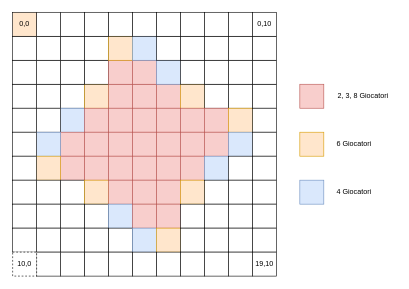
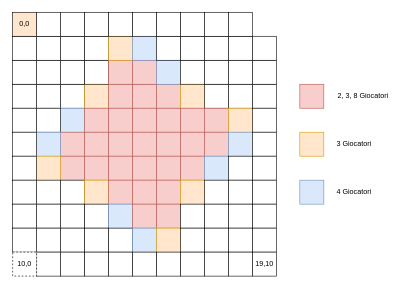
- <mxCell id="78" value="0,10" style="whiteSpace=wrap;html=1;aspect=fixed;" vertex="1" parent="1"><mxGeometry x="420" y="20" width="40" height="40" as="geometry" /></mxCell>
- <mxCell id="127" value="6 Giocatori" style="text;html=1;align=center;verticalAlign=middle;resizable=0;points=[];autosize=1;strokeColor=none;fillColor=none;" vertex="1" parent="1"><mxGeometry x="549" y="225" width="80" height="30" as="geometry" /></mxCell>
+ <mxCell id="127" value="3 Giocatori" style="text;html=1;align=center;verticalAlign=middle;resizable=0;points=[];autosize=1;strokeColor=none;fillColor=none;" vertex="1" parent="1"><mxGeometry x="549" y="225" width="80" height="30" as="geometry" /></mxCell>
